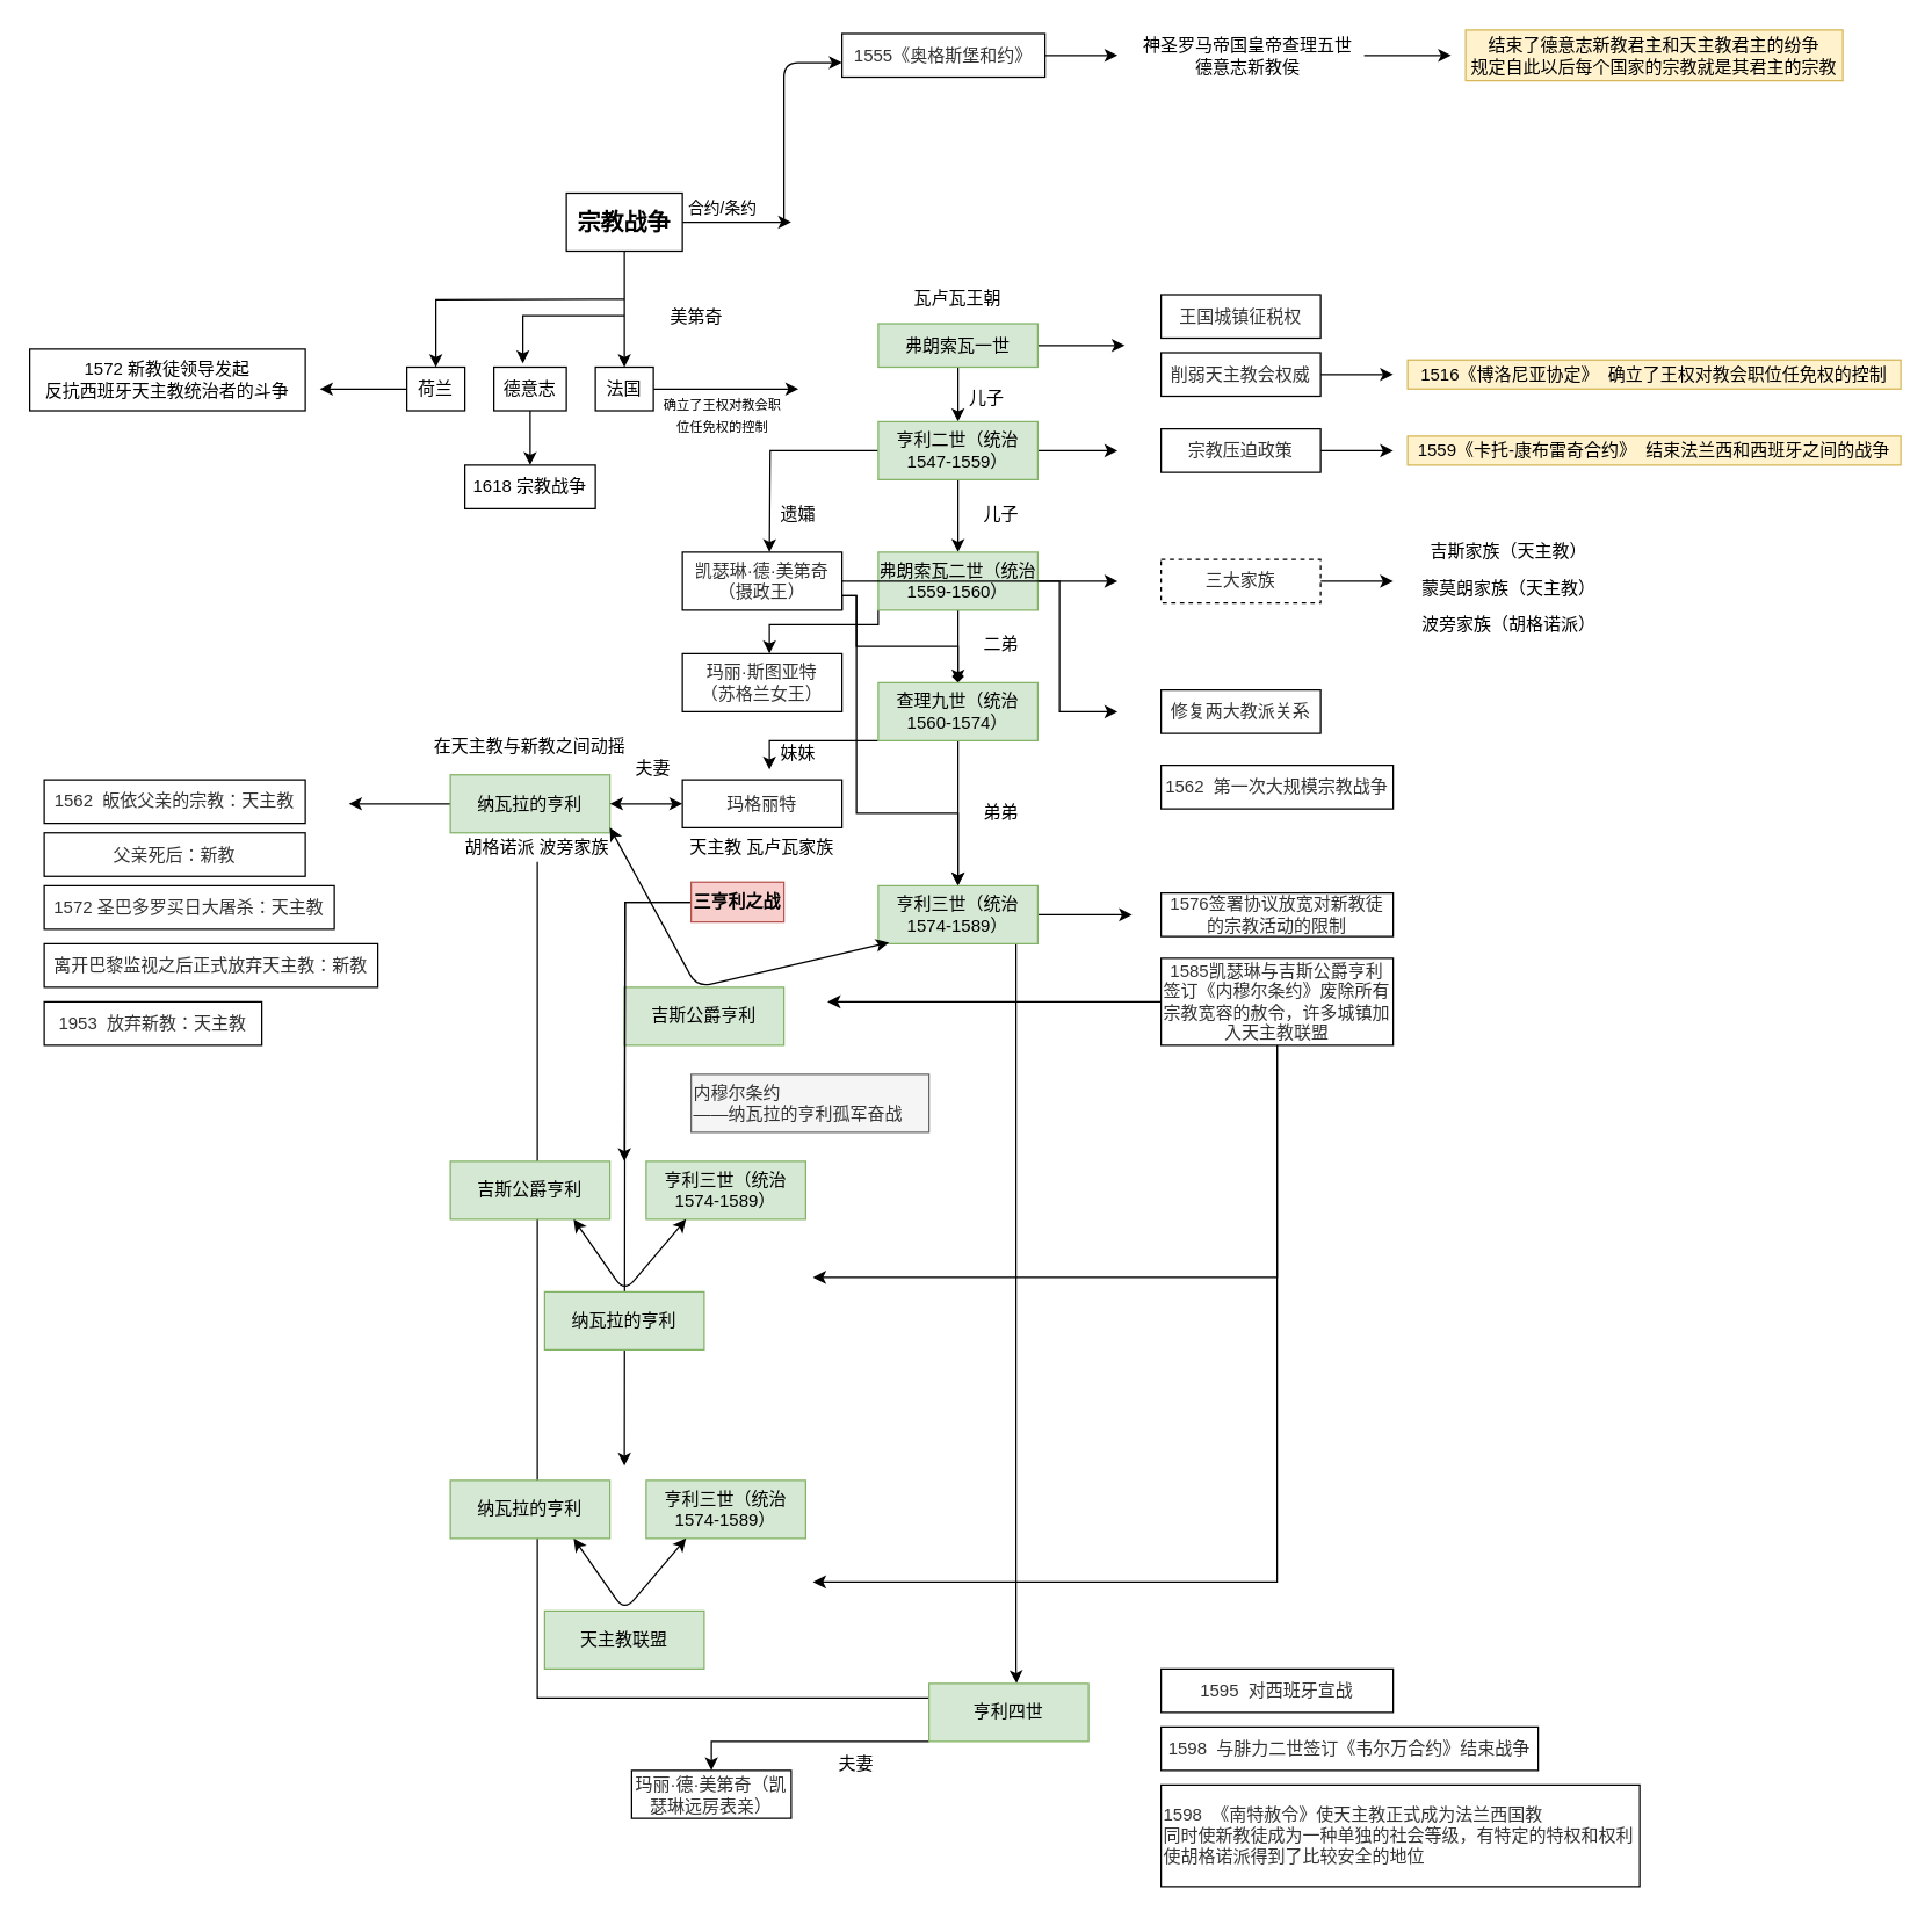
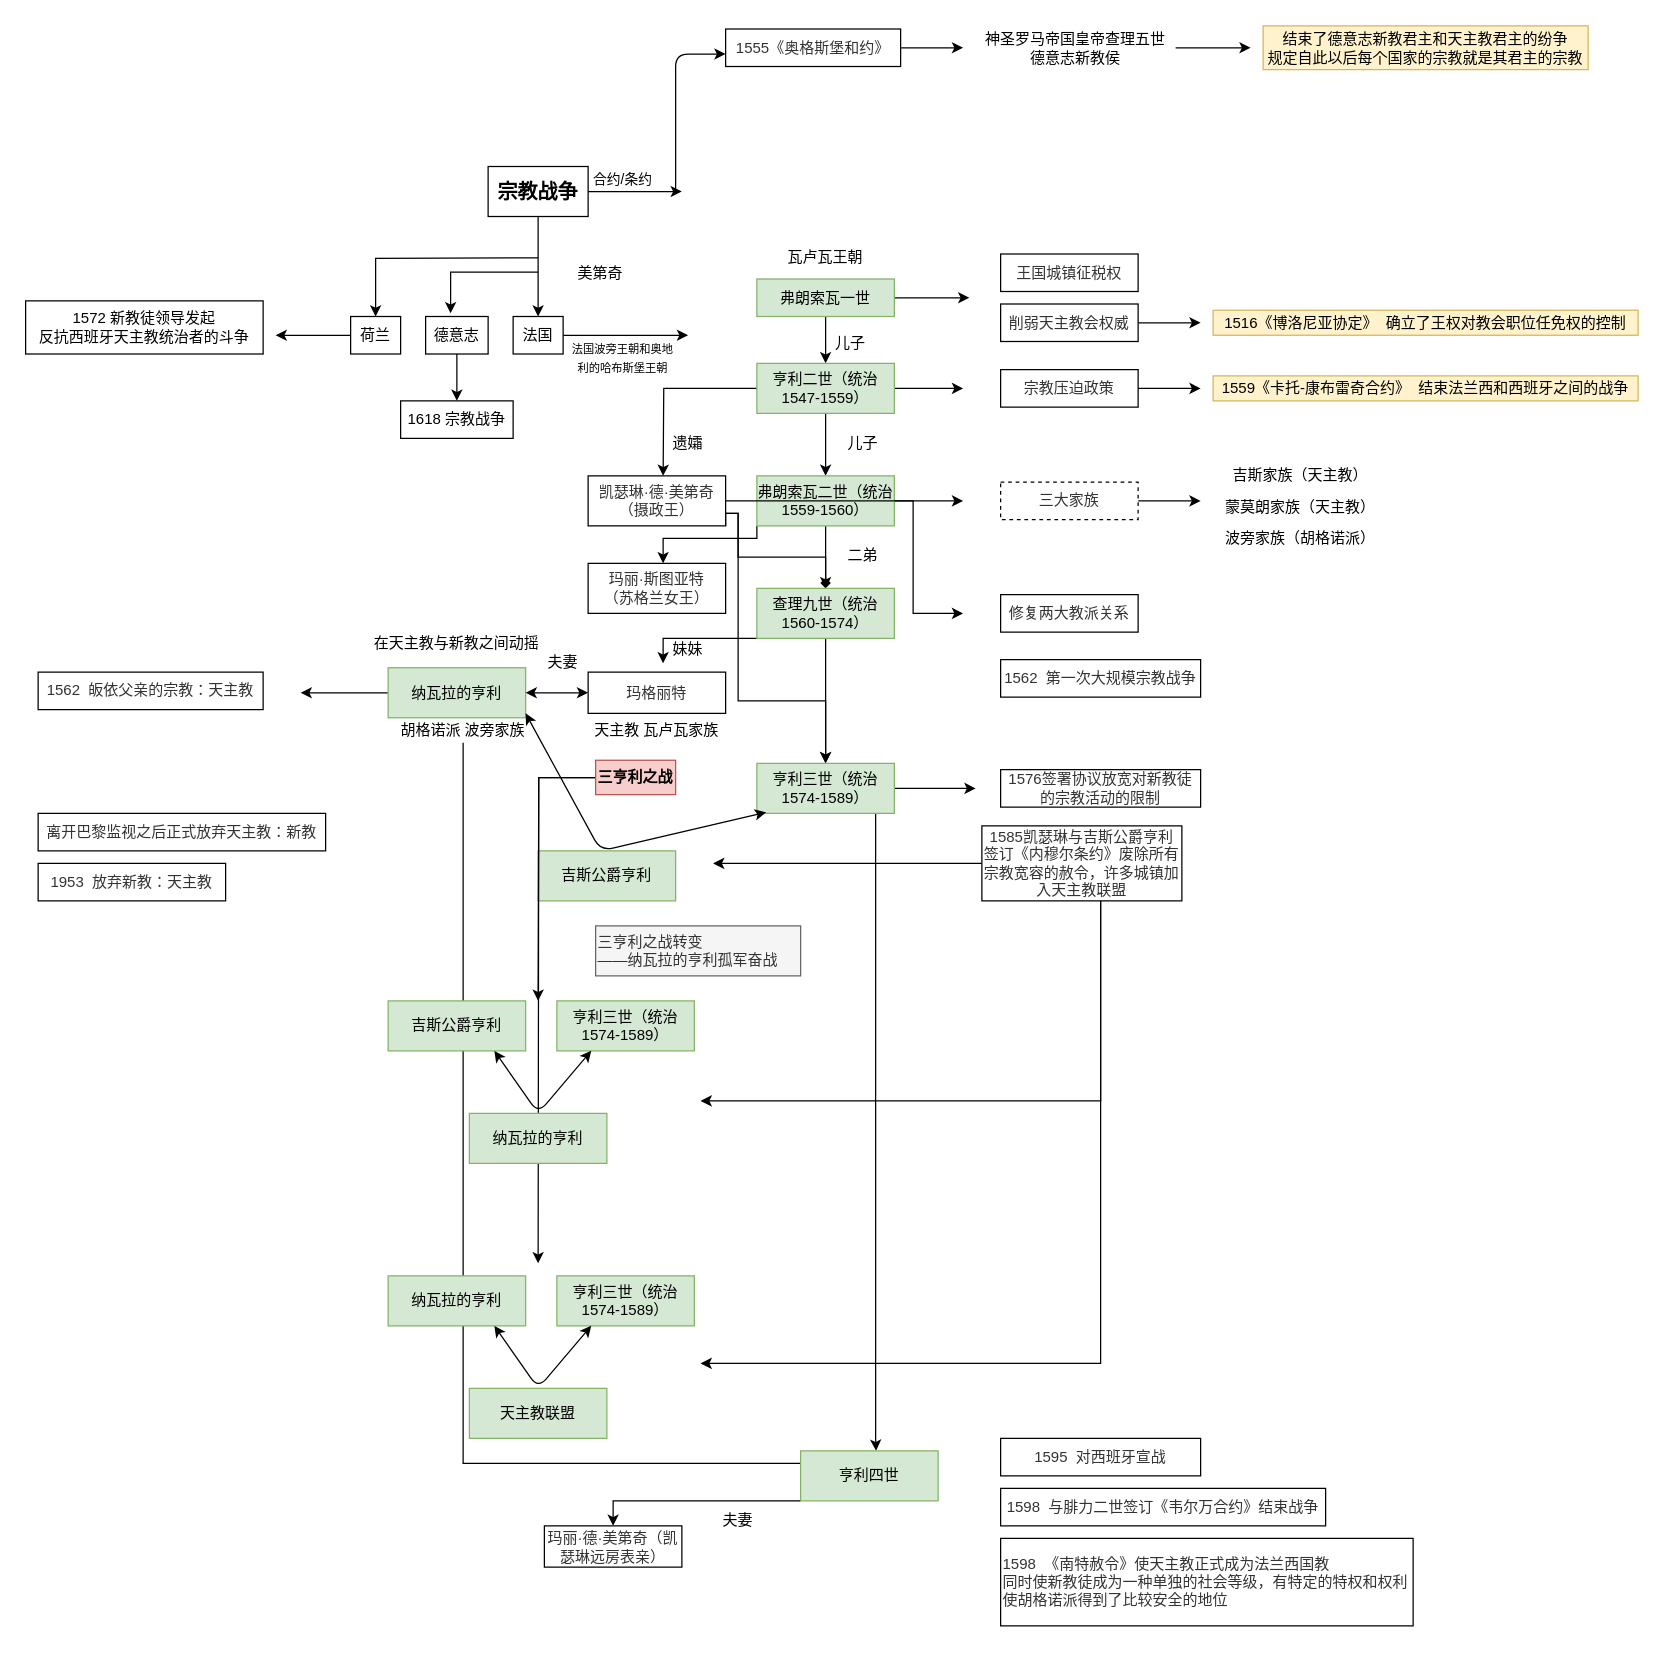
- <mxCell id="23" value="&lt;font style=&quot;font-size: 9px&quot;&gt;确立了王权对教会职位任免权的控制&lt;/font&gt;" parent="1" style="text;html=1;strokeColor=none;fillColor=none;align=center;verticalAlign=middle;whiteSpace=wrap;rounded=0;" vertex="1"><mxGeometry as="geometry" y="260" x="453" height="50" width="90" /></mxCell>
+ <mxCell id="23" value="&lt;font style=&quot;font-size: 9px&quot;&gt;法国波旁王朝和奥地利的哈布斯堡王朝&lt;/font&gt;" parent="1" style="text;html=1;strokeColor=none;fillColor=none;align=center;verticalAlign=middle;whiteSpace=wrap;rounded=0;" vertex="1"><mxGeometry as="geometry" y="260" x="453" height="50" width="90" /></mxCell>
- <mxCell id="86" value="弟弟" parent="1" style="text;html=1;strokeColor=none;fillColor=none;align=center;verticalAlign=middle;whiteSpace=wrap;rounded=0;" vertex="1"><mxGeometry as="geometry" y="546" height="27.5" width="40" x="670" /></mxCell>
- <mxCell id="81" value="父亲死后：新教" parent="1" style="rounded=0;whiteSpace=wrap;html=1;fontColor=#333333;" vertex="1"><mxGeometry as="geometry" y="573.5" x="30" height="30" width="180" /></mxCell>
- <mxCell id="82" value="1572 圣巴多罗买日大屠杀：天主教" parent="1" style="rounded=0;whiteSpace=wrap;html=1;fontColor=#333333;" vertex="1"><mxGeometry as="geometry" y="610" x="30" height="30" width="200" /></mxCell>
- <mxCell id="79" value="1585凯瑟琳与吉斯公爵亨利签订《内穆尔条约》废除所有宗教宽容的赦令，许多城镇加入天主教联盟" parent="1" style="rounded=0;whiteSpace=wrap;html=1;fontColor=#333333;" vertex="1"><mxGeometry as="geometry" y="660" x="800" height="60" width="160" /></mxCell>
+ <mxCell id="79" value="1585凯瑟琳与吉斯公爵亨利签订《内穆尔条约》废除所有宗教宽容的赦令，许多城镇加入天主教联盟" parent="1" style="rounded=0;whiteSpace=wrap;html=1;fontColor=#333333;" vertex="1"><mxGeometry x="785" y="660" as="geometry" height="60" width="160" /></mxCell>
- <mxCell id="94" value="&lt;div align=&quot;left&quot;&gt;内穆尔条约&lt;/div&gt;&lt;div align=&quot;left&quot;&gt;——纳瓦拉的亨利孤军奋战&lt;/div&gt;" parent="1" style="text;html=1;strokeColor=#666666;fillColor=#f5f5f5;align=left;verticalAlign=middle;whiteSpace=wrap;rounded=0;fontColor=#333333;" vertex="1"><mxGeometry as="geometry" y="740" x="476" height="40" width="164" /></mxCell>
+ <mxCell id="94" value="&lt;div align=&quot;left&quot;&gt;三亨利之战转变&lt;/div&gt;&lt;div align=&quot;left&quot;&gt;——纳瓦拉的亨利孤军奋战&lt;/div&gt;" parent="1" style="text;html=1;strokeColor=#666666;fillColor=#f5f5f5;align=left;verticalAlign=middle;whiteSpace=wrap;rounded=0;fontColor=#333333;" vertex="1"><mxGeometry as="geometry" y="740" x="476" height="40" width="164" /></mxCell>
